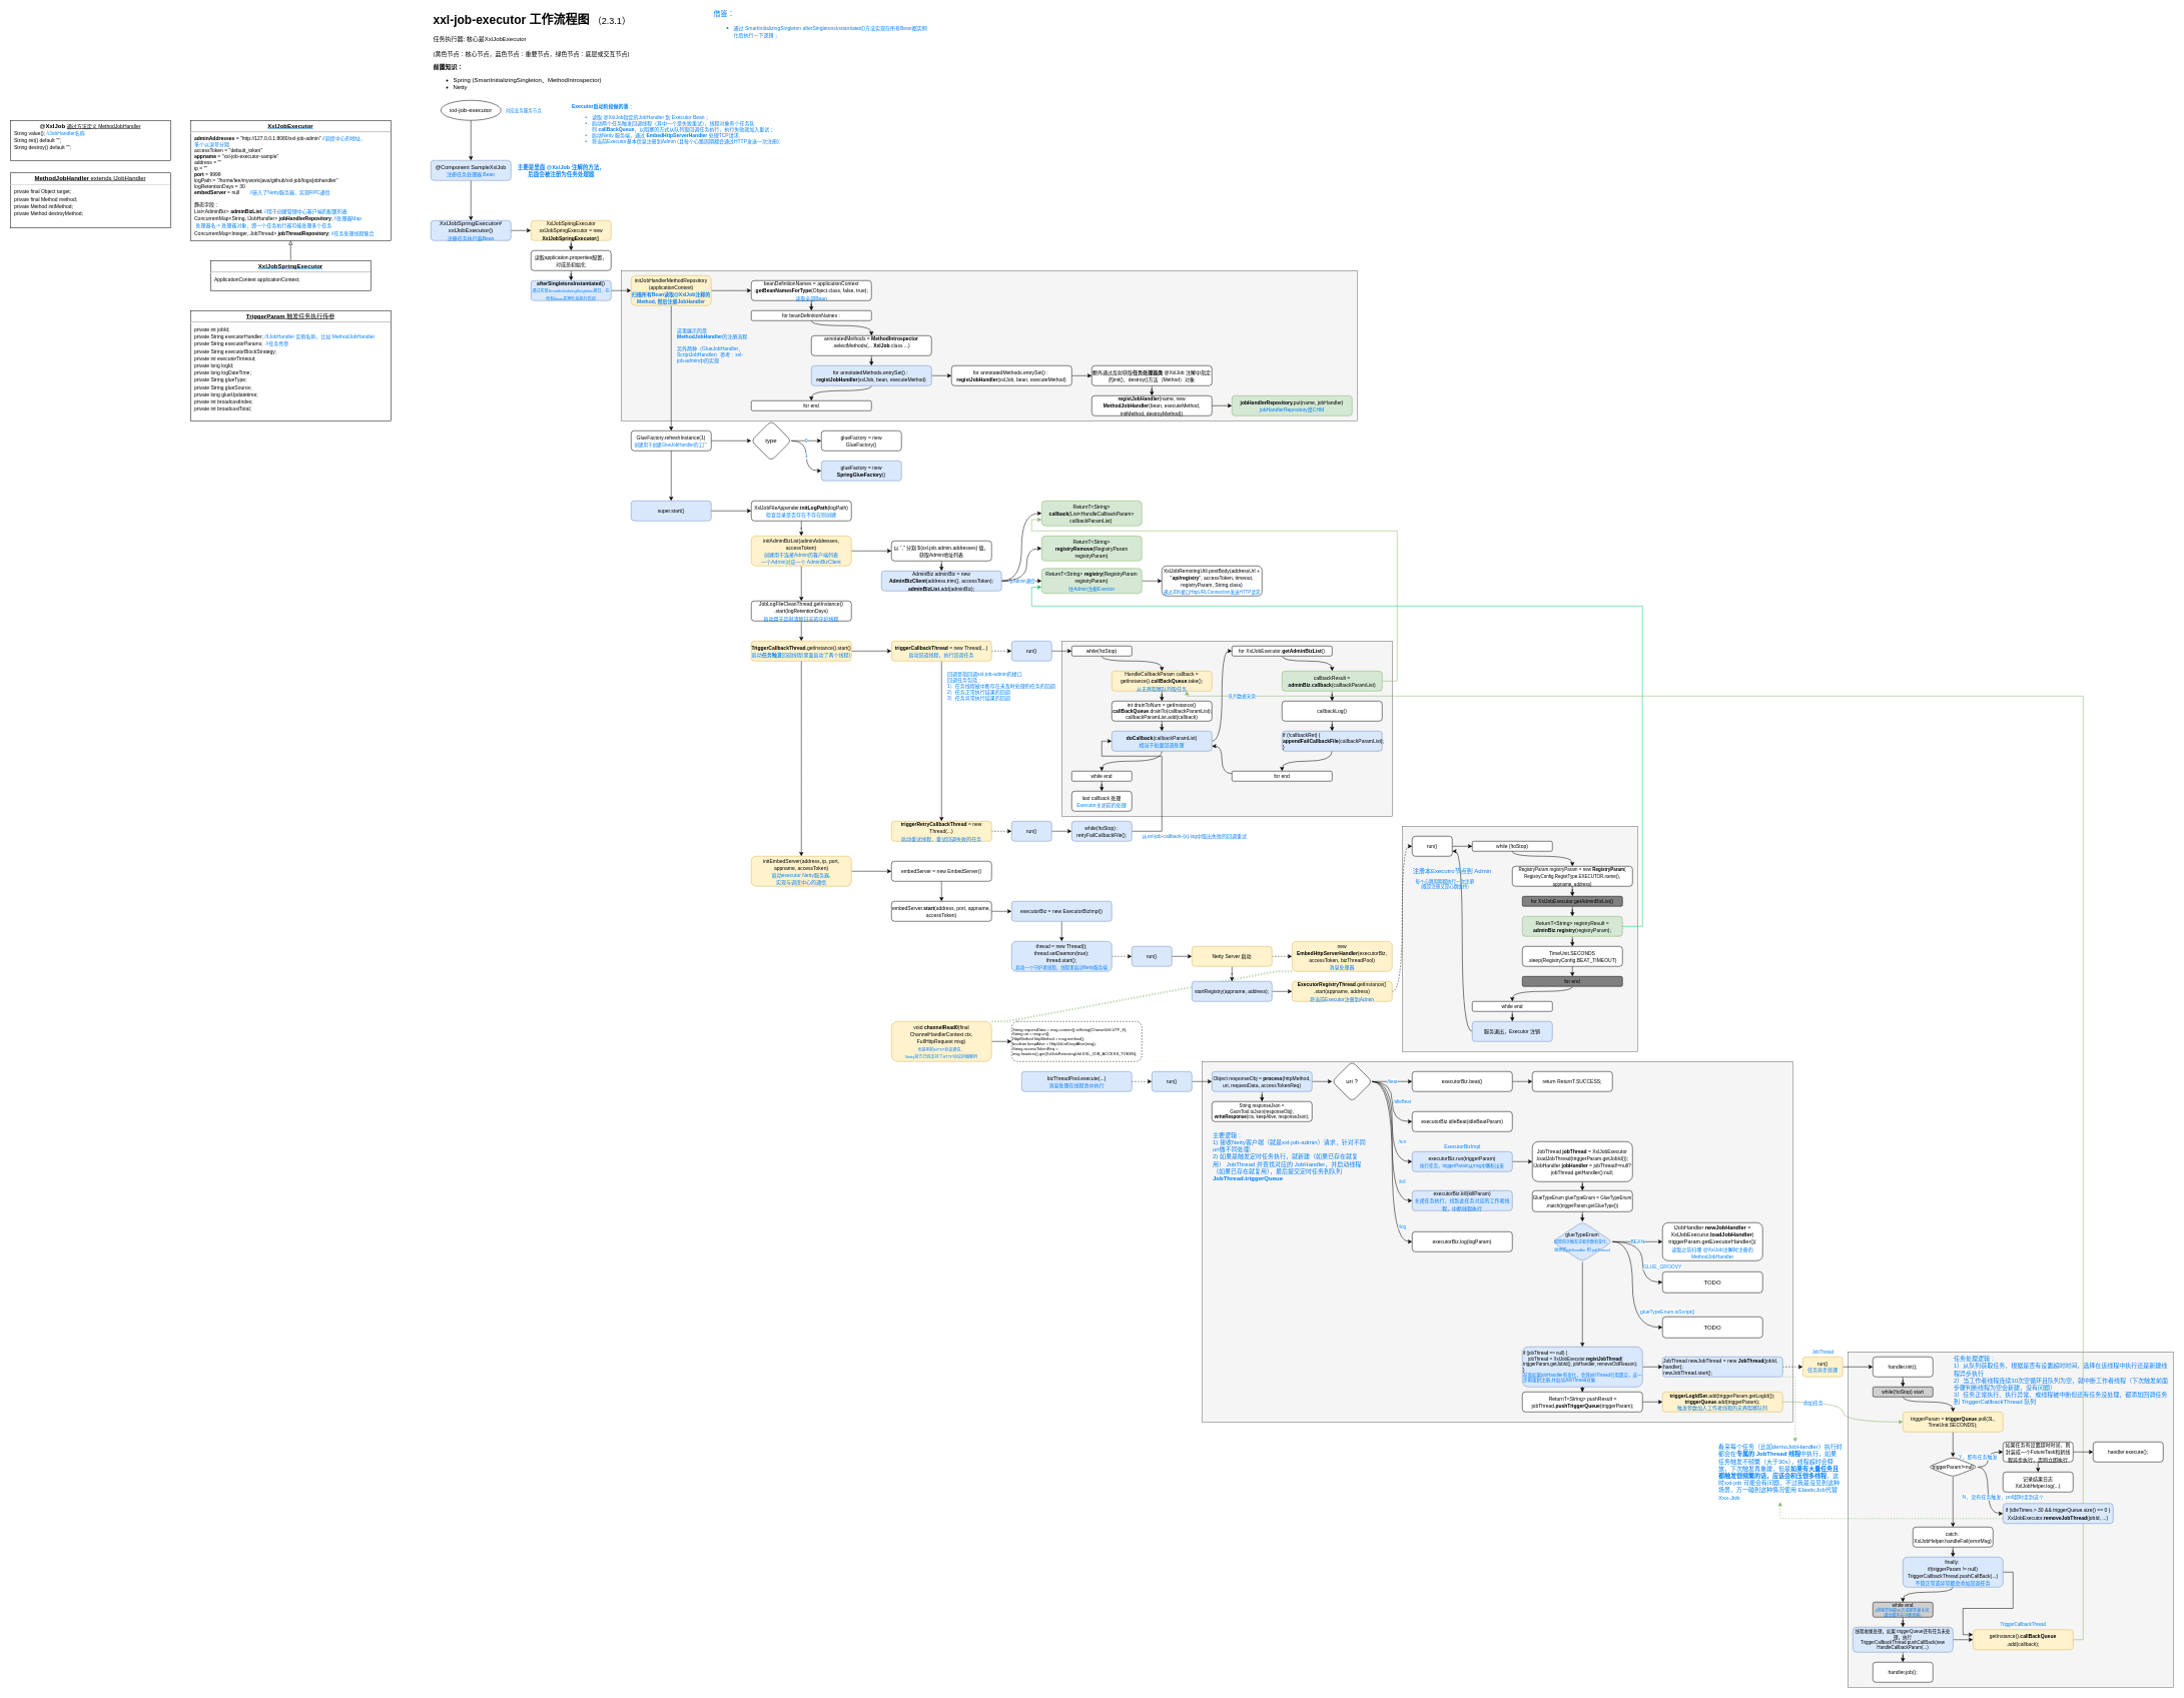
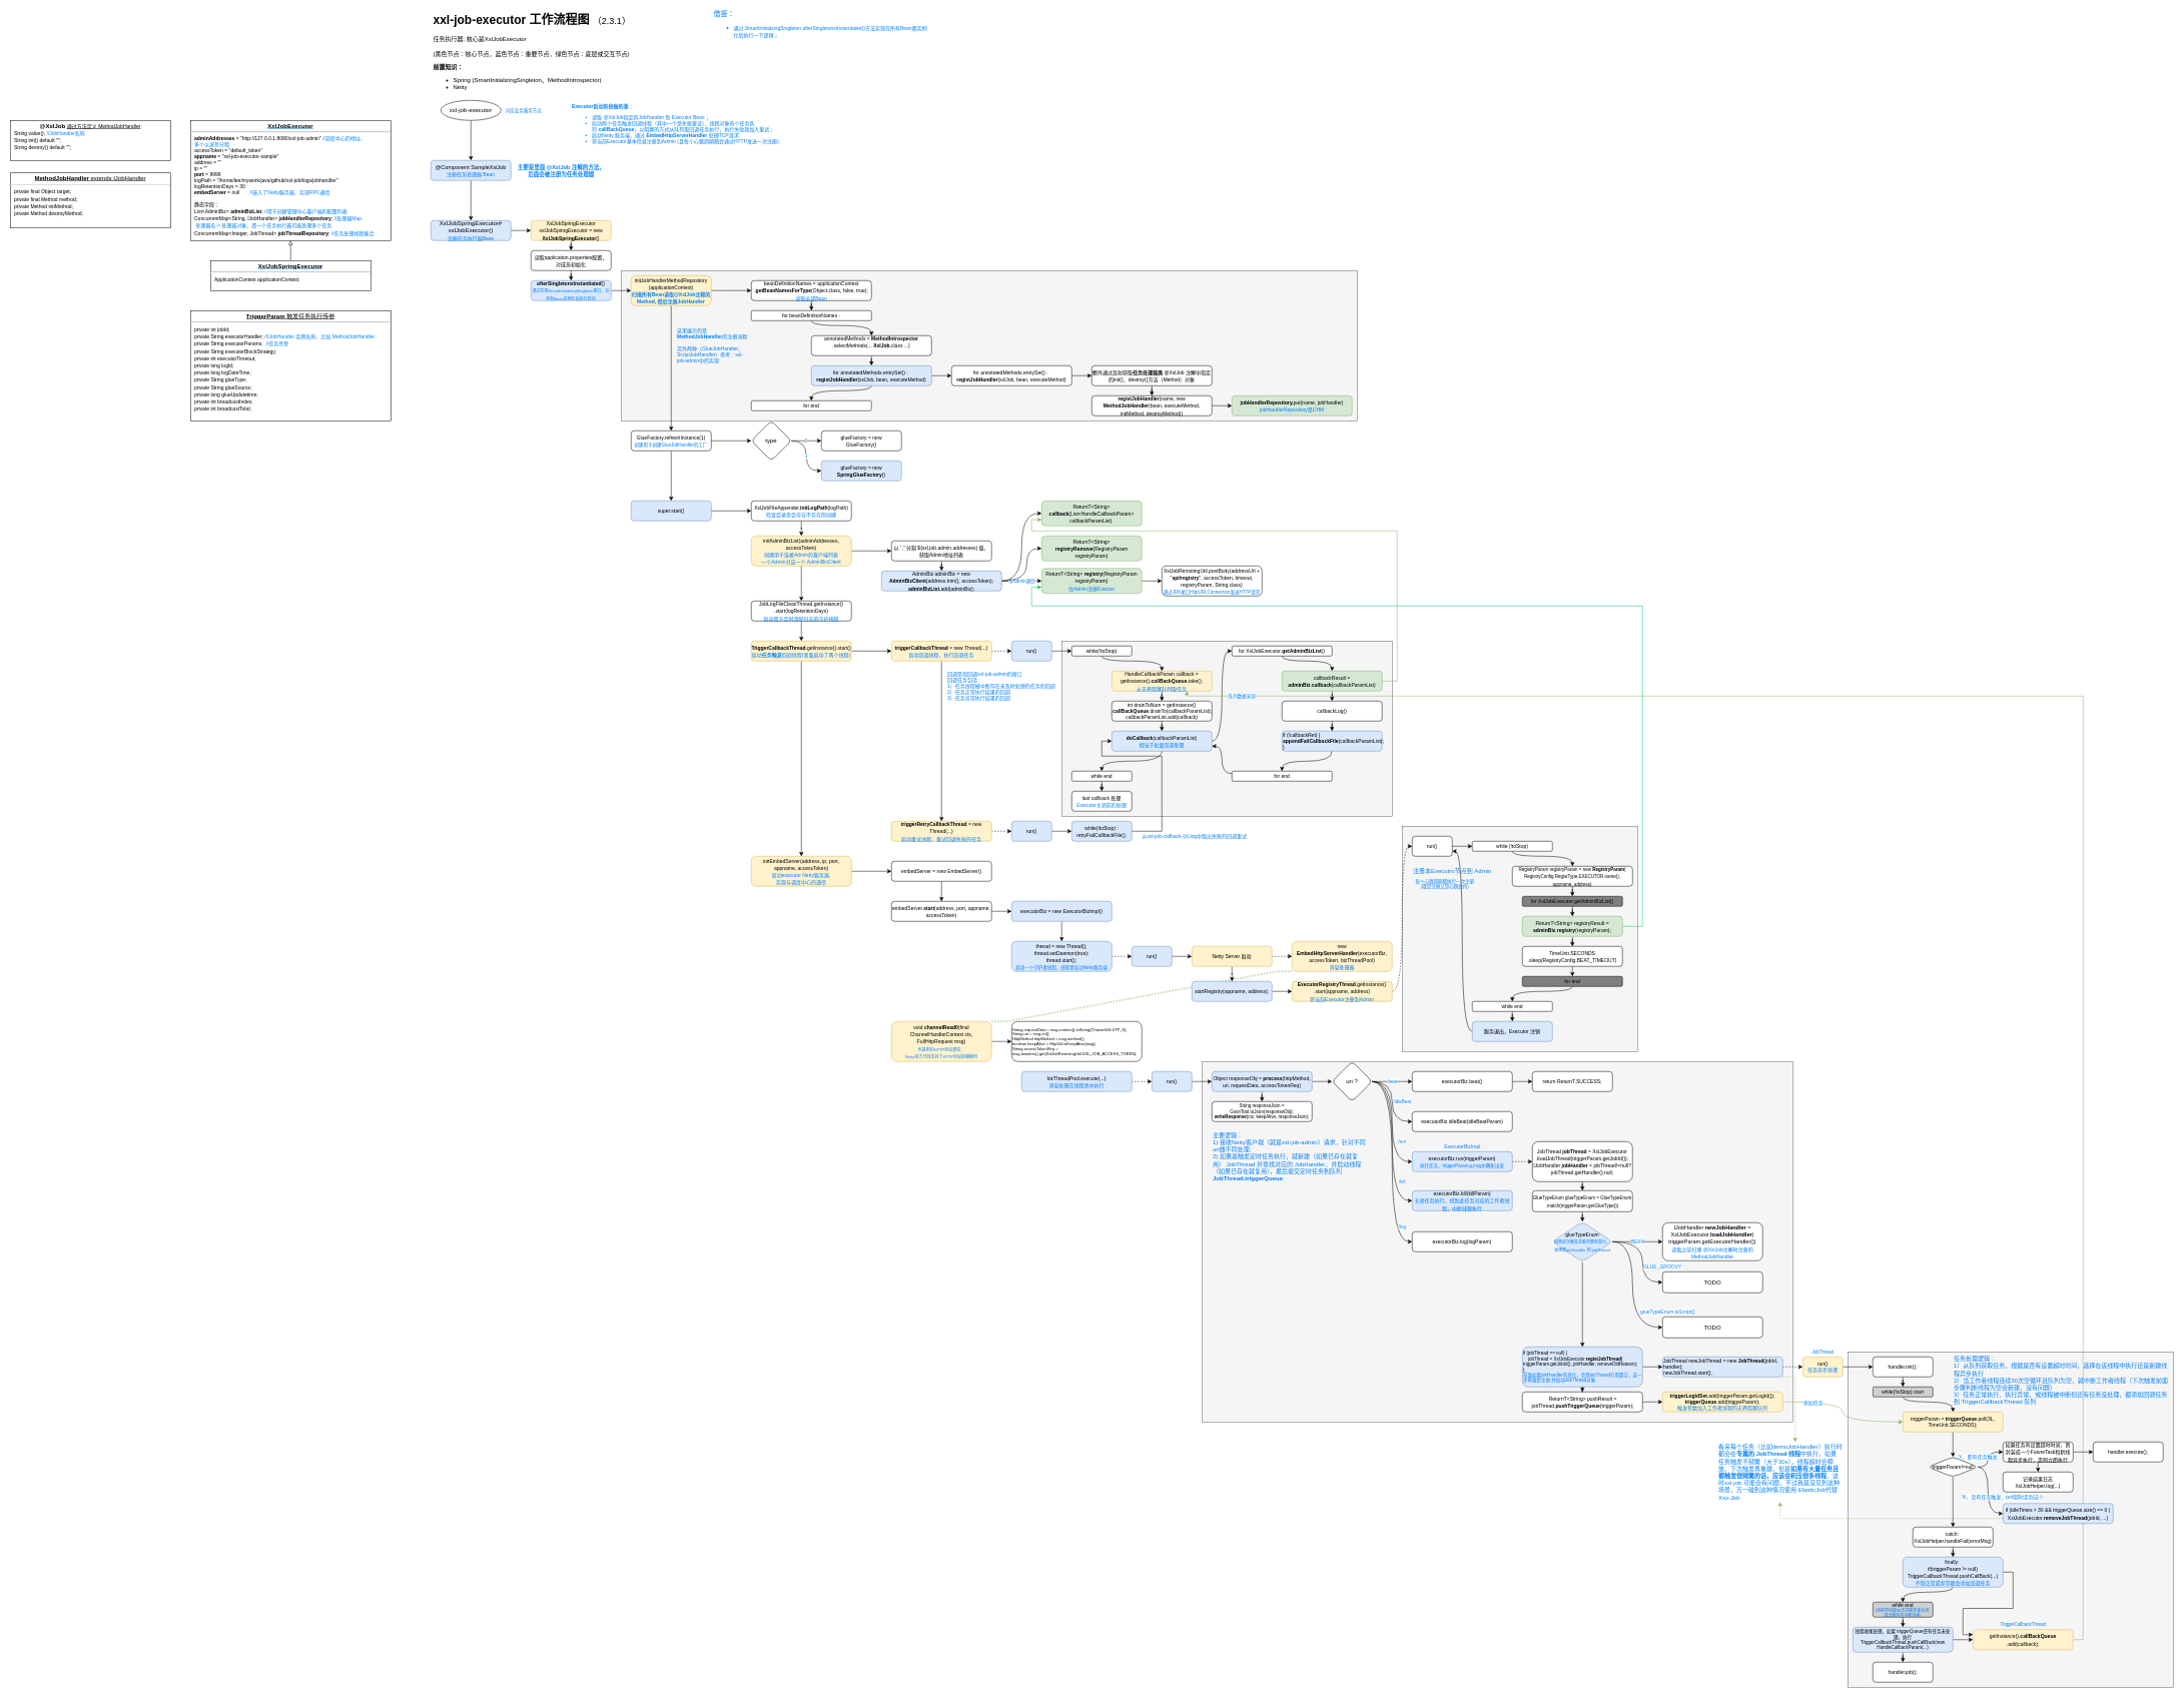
- <mxCell id="152" value="&lt;font style=&quot;font-size: 8px&quot;&gt;&lt;div&gt;String requestData = msg.content().toString(CharsetUtil.UTF_8);&lt;/div&gt;&lt;div&gt;String uri = msg.uri();&lt;/div&gt;&lt;div&gt;HttpMethod httpMethod = msg.method();&lt;/div&gt;&lt;div&gt;boolean keepAlive = HttpUtil.isKeepAlive(msg);&lt;/div&gt;&lt;div&gt;String accessTokenReq = msg.headers().get(XxlJobRemotingUtil.XXL_JOB_ACCESS_TOKEN);&lt;/div&gt;&lt;/font&gt;" style="rounded=1;whiteSpace=wrap;html=1;align=left;dashed=1;" parent="1" vertex="1"><mxGeometry x="2020" y="2040" width="260" height="80" as="geometry" /></mxCell>
+ <mxCell id="152" value="&lt;font style=&quot;font-size: 8px&quot;&gt;&lt;div&gt;String requestData = msg.content().toString(CharsetUtil.UTF_8);&lt;/div&gt;&lt;div&gt;String uri = msg.uri();&lt;/div&gt;&lt;div&gt;HttpMethod httpMethod = msg.method();&lt;/div&gt;&lt;div&gt;boolean keepAlive = HttpUtil.isKeepAlive(msg);&lt;/div&gt;&lt;div&gt;String accessTokenReq = msg.headers().get(XxlJobRemotingUtil.XXL_JOB_ACCESS_TOKEN);&lt;/div&gt;&lt;/font&gt;" style="rounded=1;whiteSpace=wrap;html=1;align=left;" parent="1" vertex="1"><mxGeometry x="2020" y="2040" width="260" height="80" as="geometry" /></mxCell>
- <mxCell id="170" value="" style="edgeStyle=orthogonalEdgeStyle;curved=1;rounded=0;orthogonalLoop=1;jettySize=auto;html=1;fontSize=10;fontColor=#007FFF;strokeColor=#000000;elbow=vertical;" parent="1" source="171" target="176" edge="1"><mxGeometry relative="1" as="geometry" /></mxCell>
+ <mxCell id="170" value="" style="edgeStyle=orthogonalEdgeStyle;curved=1;rounded=0;orthogonalLoop=1;jettySize=auto;html=1;fontSize=10;fontColor=#007FFF;strokeColor=#000000;elbow=vertical;dashed=1;" parent="1" source="171" target="176" edge="1"><mxGeometry relative="1" as="geometry" /></mxCell>
